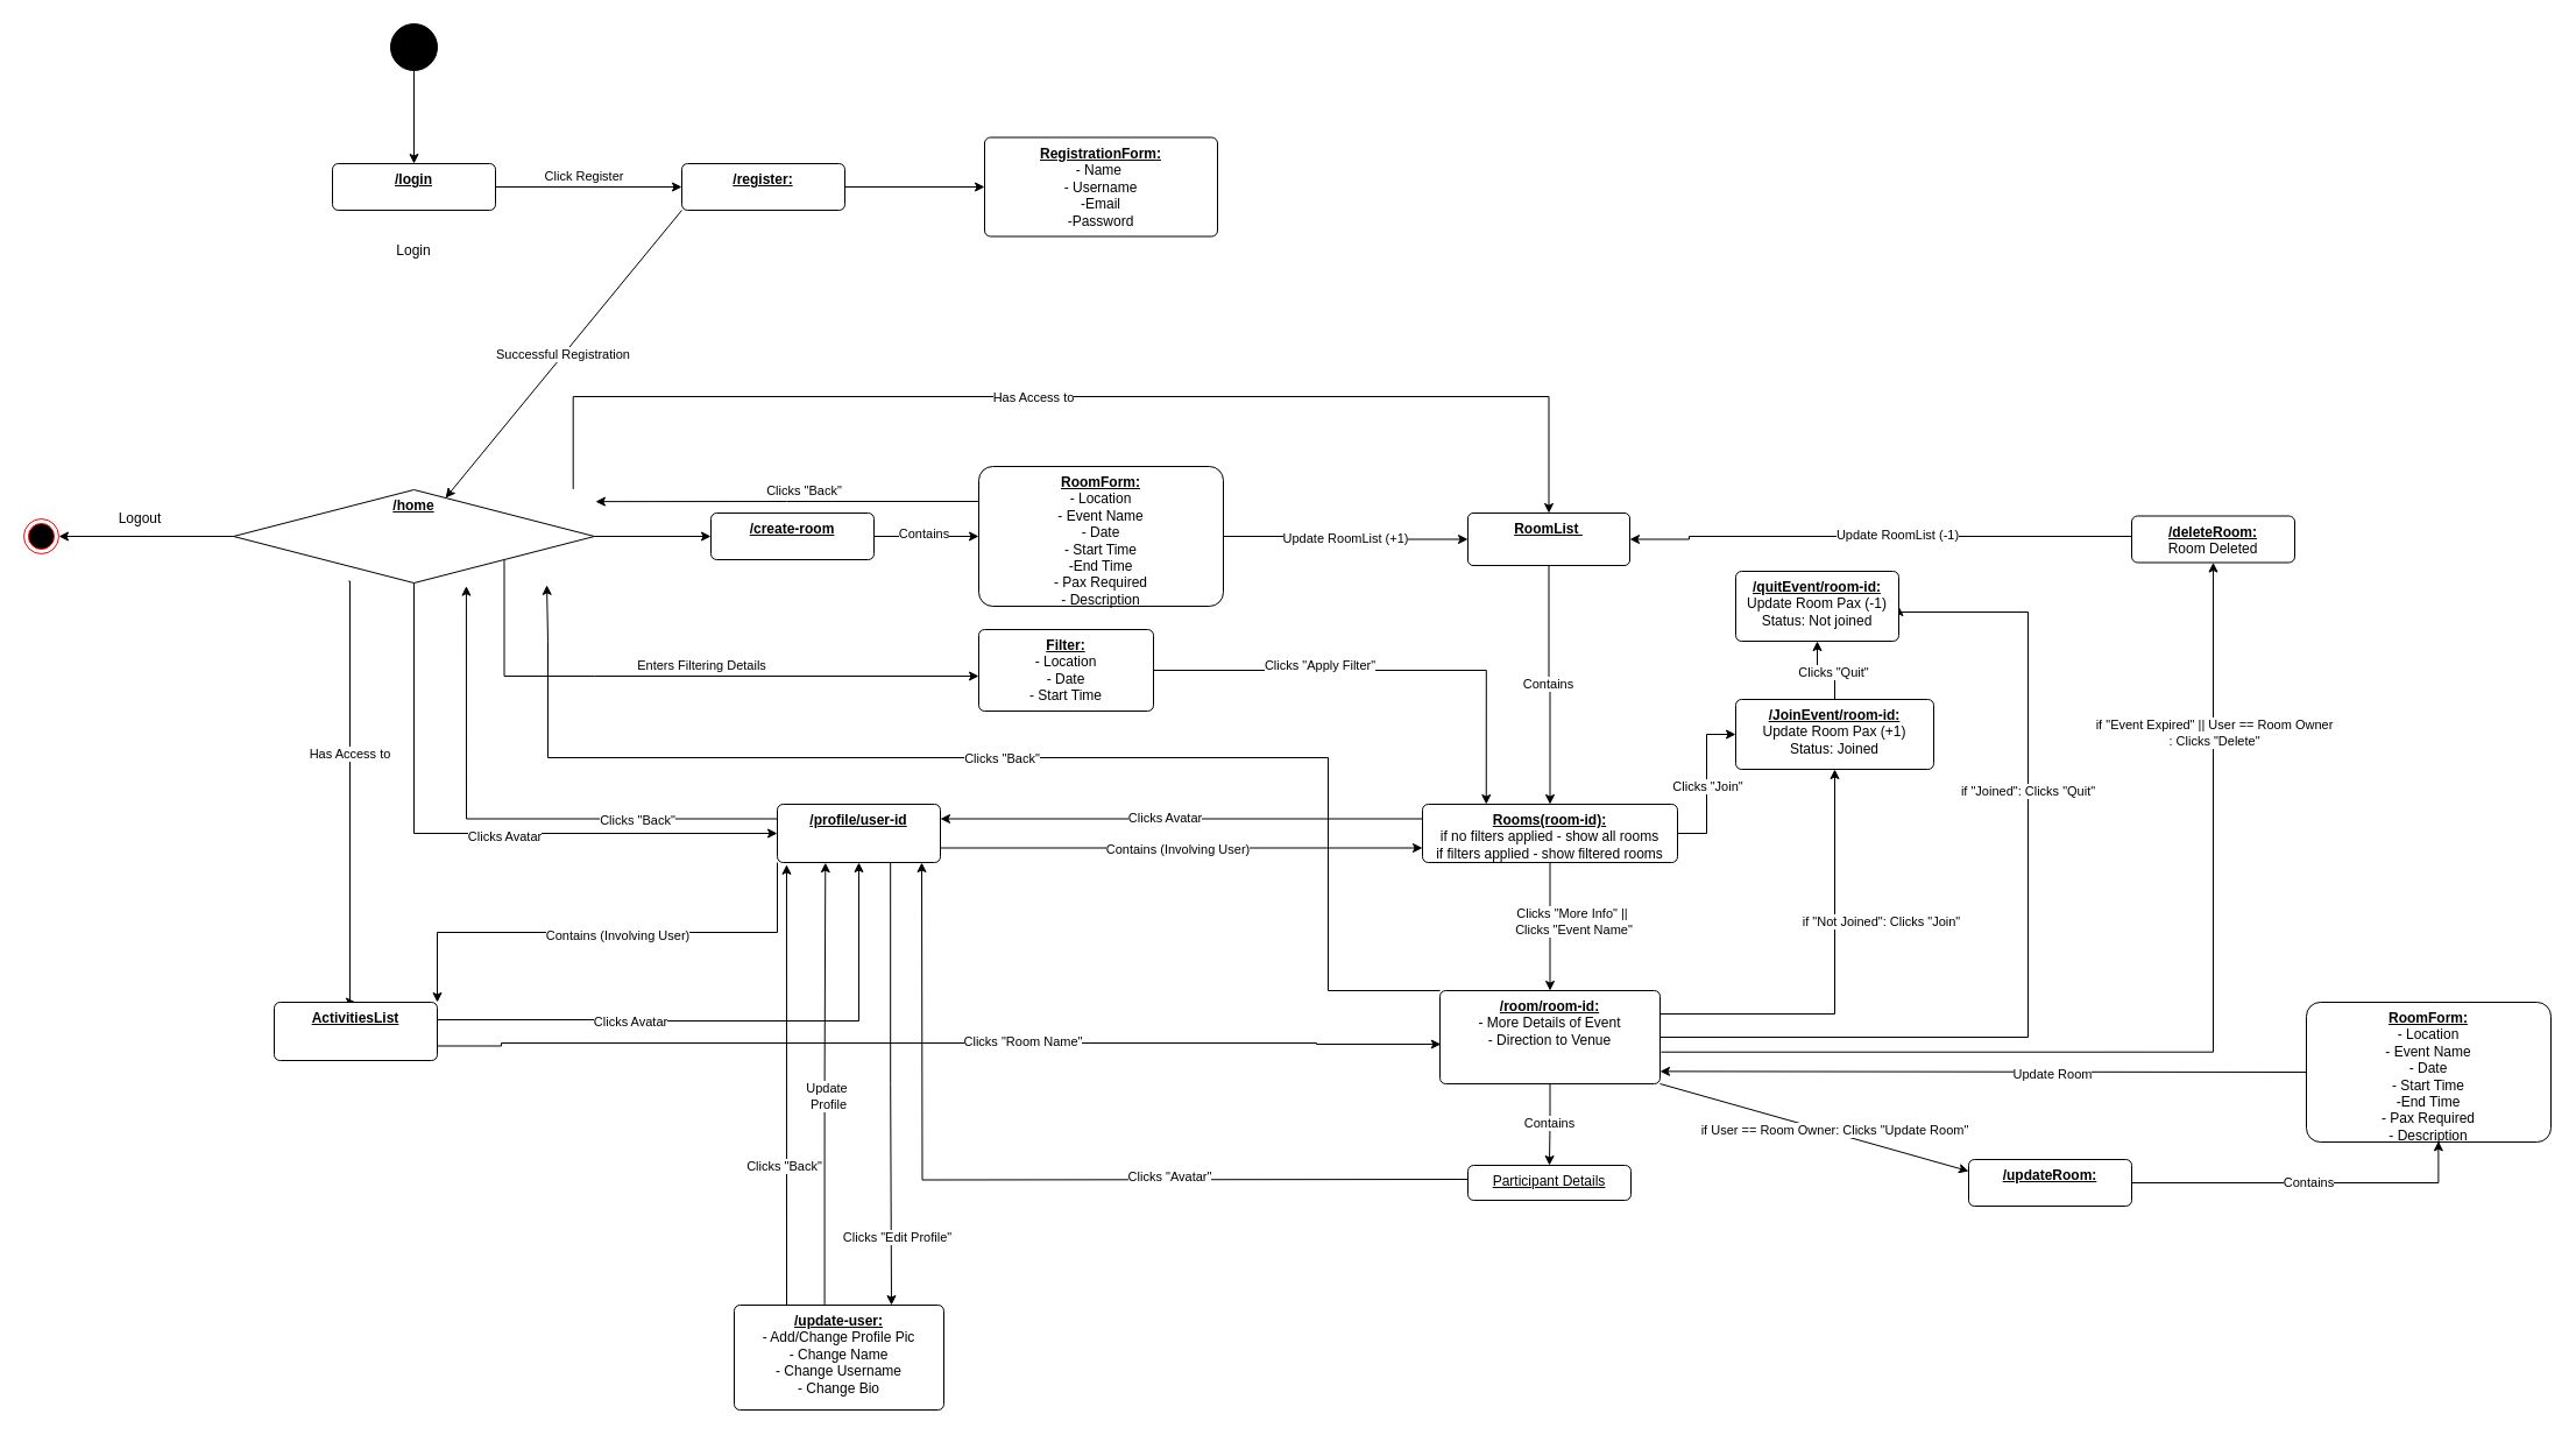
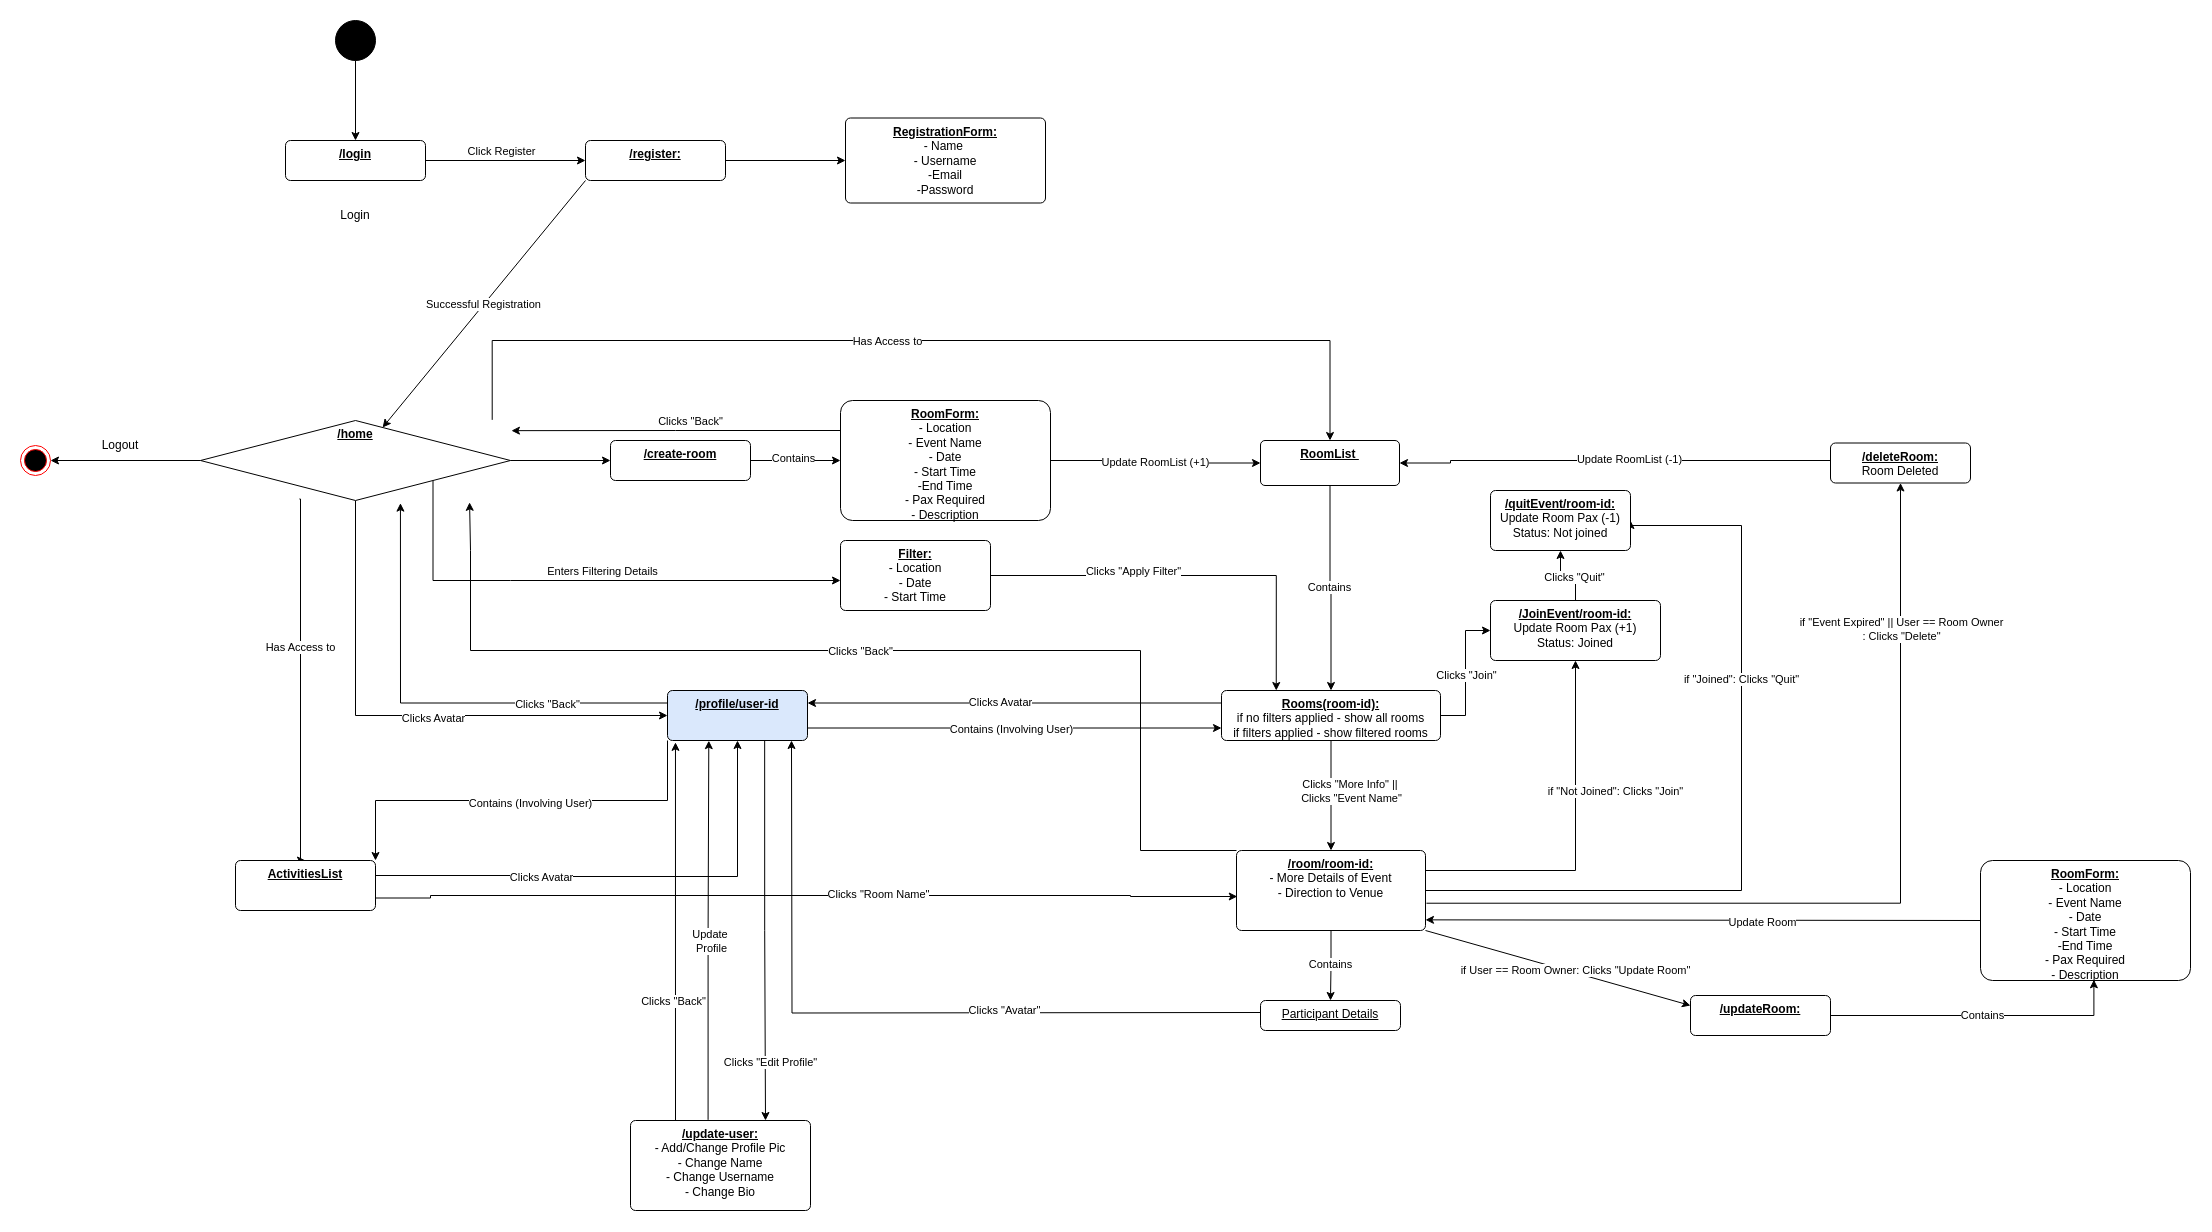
- <mxCell id="19" value="&lt;b&gt;&lt;u&gt;/profile/user-id&lt;/u&gt;&lt;/b&gt;" style="html=1;align=center;verticalAlign=top;rounded=1;absoluteArcSize=1;arcSize=10;dashed=0;whiteSpace=wrap;" vertex="1" parent="1"><mxGeometry x="667" y="690" width="140" height="50" as="geometry" /></mxCell>
+ <mxCell id="19" value="&lt;b&gt;&lt;u&gt;/profile/user-id&lt;/u&gt;&lt;/b&gt;" style="html=1;align=center;verticalAlign=top;rounded=1;absoluteArcSize=1;arcSize=10;dashed=0;whiteSpace=wrap;fillColor=#dae8fc;" vertex="1" parent="1"><mxGeometry x="667" y="690" width="140" height="50" as="geometry" /></mxCell>
